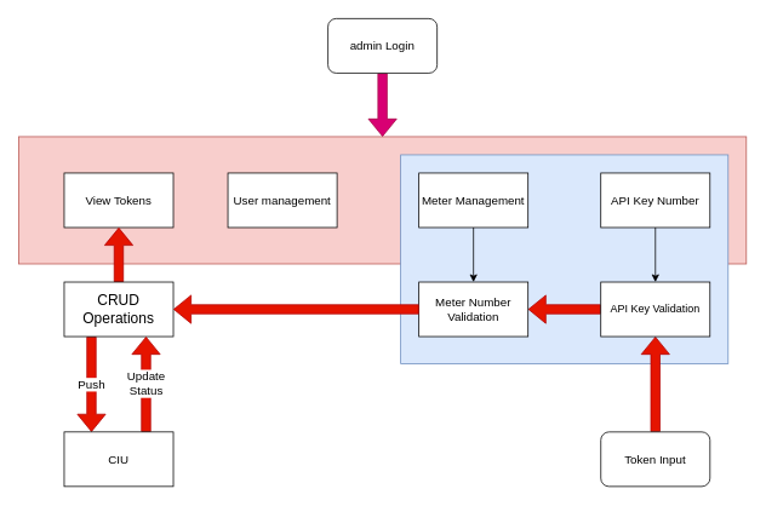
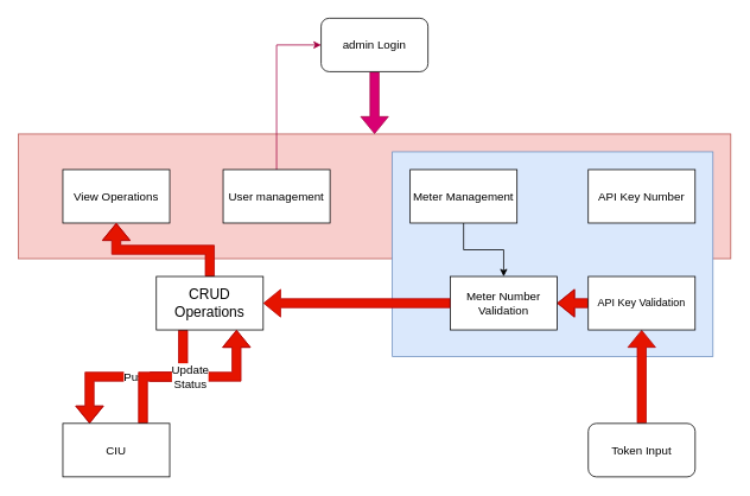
+ <mxCell id="6" style="edgeStyle=orthogonalEdgeStyle;rounded=0;orthogonalLoop=1;jettySize=auto;html=1;entryX=0;entryY=0.5;entryDx=0;entryDy=0;fillColor=#d80073;strokeColor=#A50040;" edge="1" parent="1" source="7" target="5"><mxGeometry relative="1" as="geometry"><Array as="points"><mxPoint x="310" y="50" /></Array></mxGeometry></mxCell>
- <mxCell id="17" value="View Tokens" style="rounded=0;whiteSpace=wrap;html=1;fontSize=13;" vertex="1" parent="1"><mxGeometry x="70" y="190" width="120" height="60" as="geometry" /></mxCell>
+ <mxCell id="17" value="View Operations" style="rounded=0;whiteSpace=wrap;html=1;fontSize=13;" vertex="1" parent="1"><mxGeometry x="70" y="190" width="120" height="60" as="geometry" /></mxCell>
- <mxCell id="10" style="edgeStyle=orthogonalEdgeStyle;rounded=0;orthogonalLoop=1;jettySize=auto;html=1;" edge="1" parent="1" source="11" target="15"><mxGeometry relative="1" as="geometry" /></mxCell>
- <mxCell id="20" value="CRUD Operations" style="rounded=0;whiteSpace=wrap;html=1;fontSize=16;" vertex="1" parent="1"><mxGeometry x="70" y="310" width="120" height="60" as="geometry" /></mxCell>
+ <mxCell id="20" value="CRUD Operations" style="rounded=0;whiteSpace=wrap;html=1;fontSize=16;" vertex="1" parent="1"><mxGeometry x="175" y="310" width="120" height="60" as="geometry" /></mxCell>
- <mxCell id="16" value="Meter Number Validation" style="rounded=0;whiteSpace=wrap;html=1;fontSize=13;" vertex="1" parent="1"><mxGeometry x="460" y="310" width="120" height="60" as="geometry" /></mxCell>
+ <mxCell id="16" value="Meter Number Validation" style="rounded=0;whiteSpace=wrap;html=1;fontSize=13;" vertex="1" parent="1"><mxGeometry x="505" y="310" width="120" height="60" as="geometry" /></mxCell>
